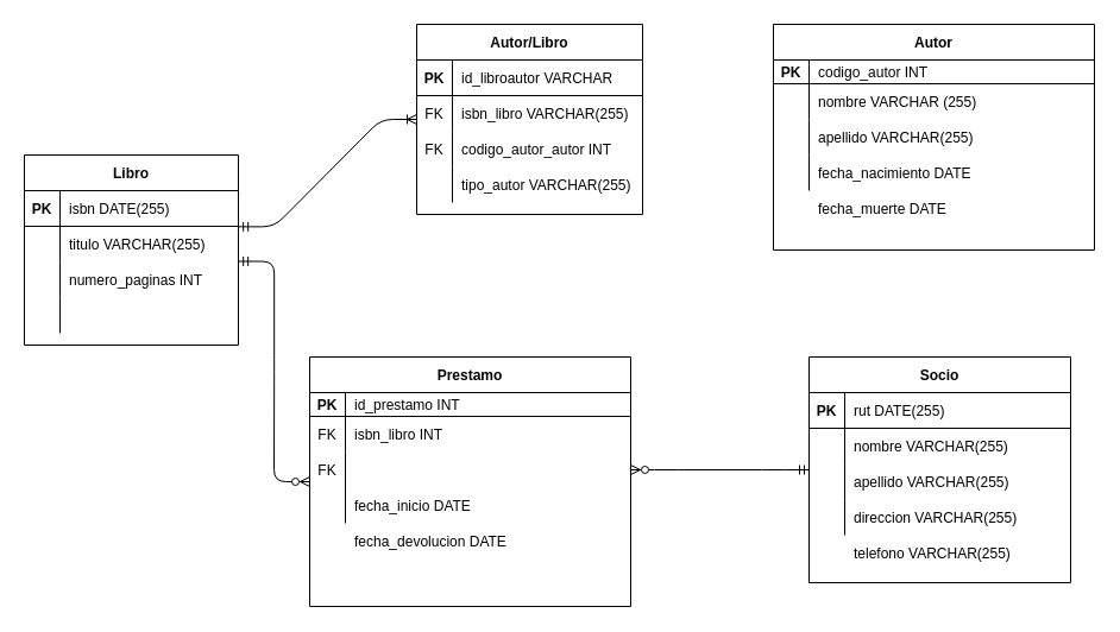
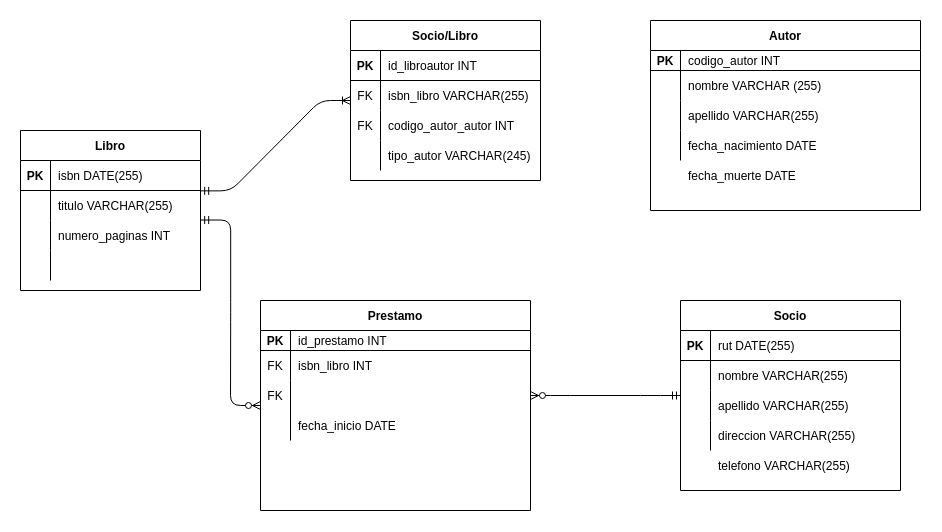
- <mxCell id="15" value="Autor/Libro" style="shape=table;startSize=30;container=1;collapsible=1;childLayout=tableLayout;fixedRows=1;rowLines=0;fontStyle=1;align=center;resizeLast=1;" vertex="1" parent="1"><mxGeometry x="350" y="20" width="190" height="160" as="geometry" /></mxCell>
+ <mxCell id="15" value="Socio/Libro" style="shape=table;startSize=30;container=1;collapsible=1;childLayout=tableLayout;fixedRows=1;rowLines=0;fontStyle=1;align=center;resizeLast=1;" vertex="1" parent="1"><mxGeometry x="350" y="20" width="190" height="160" as="geometry" /></mxCell>
- <mxCell id="18" value="id_libroautor VARCHAR" style="shape=partialRectangle;connectable=0;fillColor=none;top=0;left=0;bottom=0;right=0;align=left;spacingLeft=6;fontStyle=0;overflow=hidden;" vertex="1" parent="16"><mxGeometry x="30" width="160" height="30" as="geometry" /></mxCell>
+ <mxCell id="18" value="id_libroautor INT" style="shape=partialRectangle;connectable=0;fillColor=none;top=0;left=0;bottom=0;right=0;align=left;spacingLeft=6;fontStyle=0;overflow=hidden;" vertex="1" parent="16"><mxGeometry x="30" width="160" height="30" as="geometry" /></mxCell>
- <mxCell id="27" value="tipo_autor VARCHAR(255)" style="shape=partialRectangle;connectable=0;fillColor=none;top=0;left=0;bottom=0;right=0;align=left;spacingLeft=6;overflow=hidden;" vertex="1" parent="25"><mxGeometry x="30" width="160" height="30" as="geometry" /></mxCell>
+ <mxCell id="27" value="tipo_autor VARCHAR(245)" style="shape=partialRectangle;connectable=0;fillColor=none;top=0;left=0;bottom=0;right=0;align=left;spacingLeft=6;overflow=hidden;" vertex="1" parent="25"><mxGeometry x="30" width="160" height="30" as="geometry" /></mxCell>
- <mxCell id="54" value="fecha_devolucion DATE" style="shape=partialRectangle;connectable=0;fillColor=none;top=0;left=0;bottom=0;right=0;align=left;spacingLeft=6;overflow=hidden;" vertex="1" parent="1"><mxGeometry x="290" y="440" width="240" height="30" as="geometry" /></mxCell>
